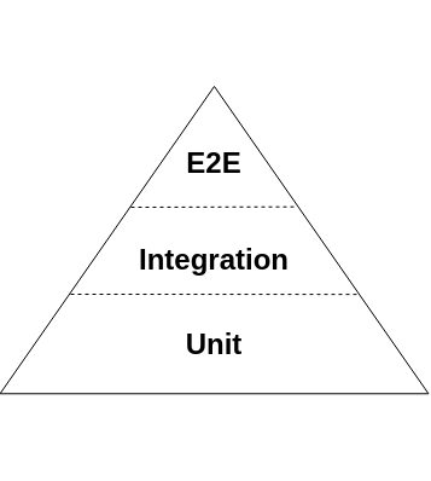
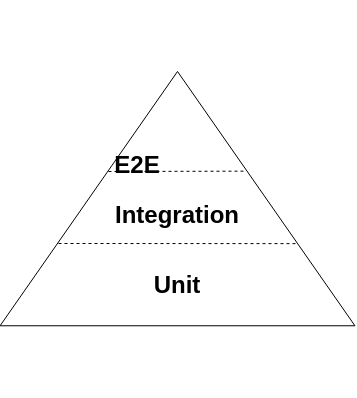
- <mxCell id="4" value="E2E" style="text;html=1;strokeColor=none;fillColor=none;align=center;verticalAlign=middle;whiteSpace=wrap;rounded=0;fontStyle=1;fontSize=24;" vertex="1" parent="1"><mxGeometry x="118.01" y="120" width="60" height="30" as="geometry" /></mxCell>
+ <mxCell id="4" value="E2E" style="text;html=1;strokeColor=none;fillColor=none;align=center;verticalAlign=middle;whiteSpace=wrap;rounded=0;fontStyle=1;fontSize=24;" vertex="1" parent="1"><mxGeometry x="78.01" y="150" width="60" height="30" as="geometry" /></mxCell>
